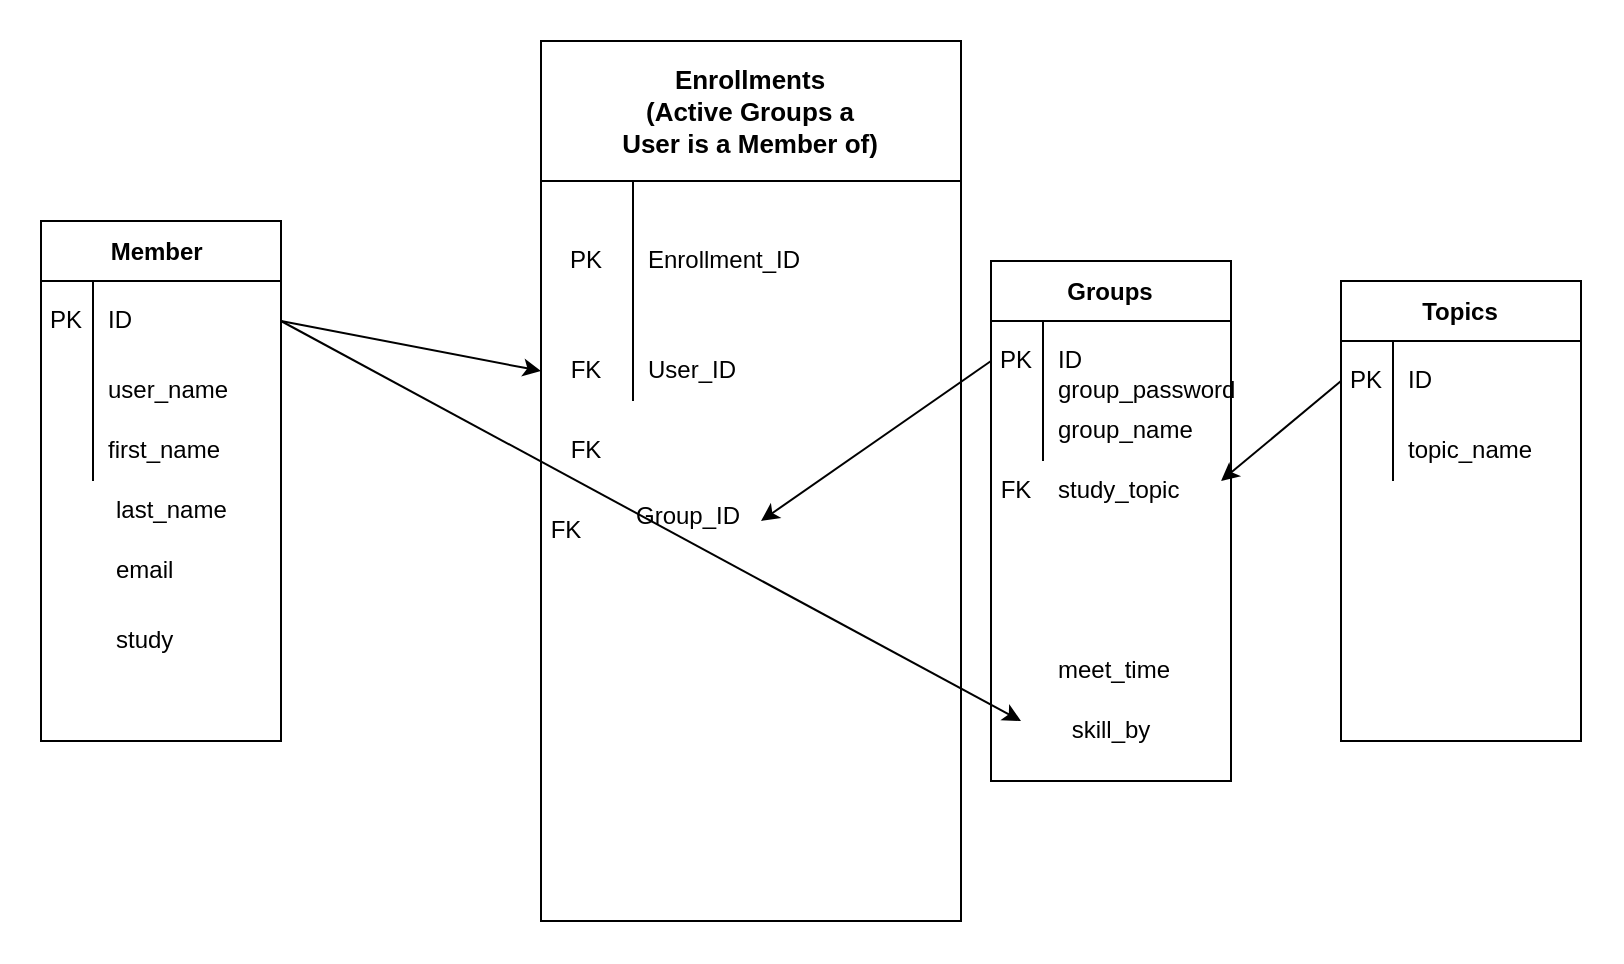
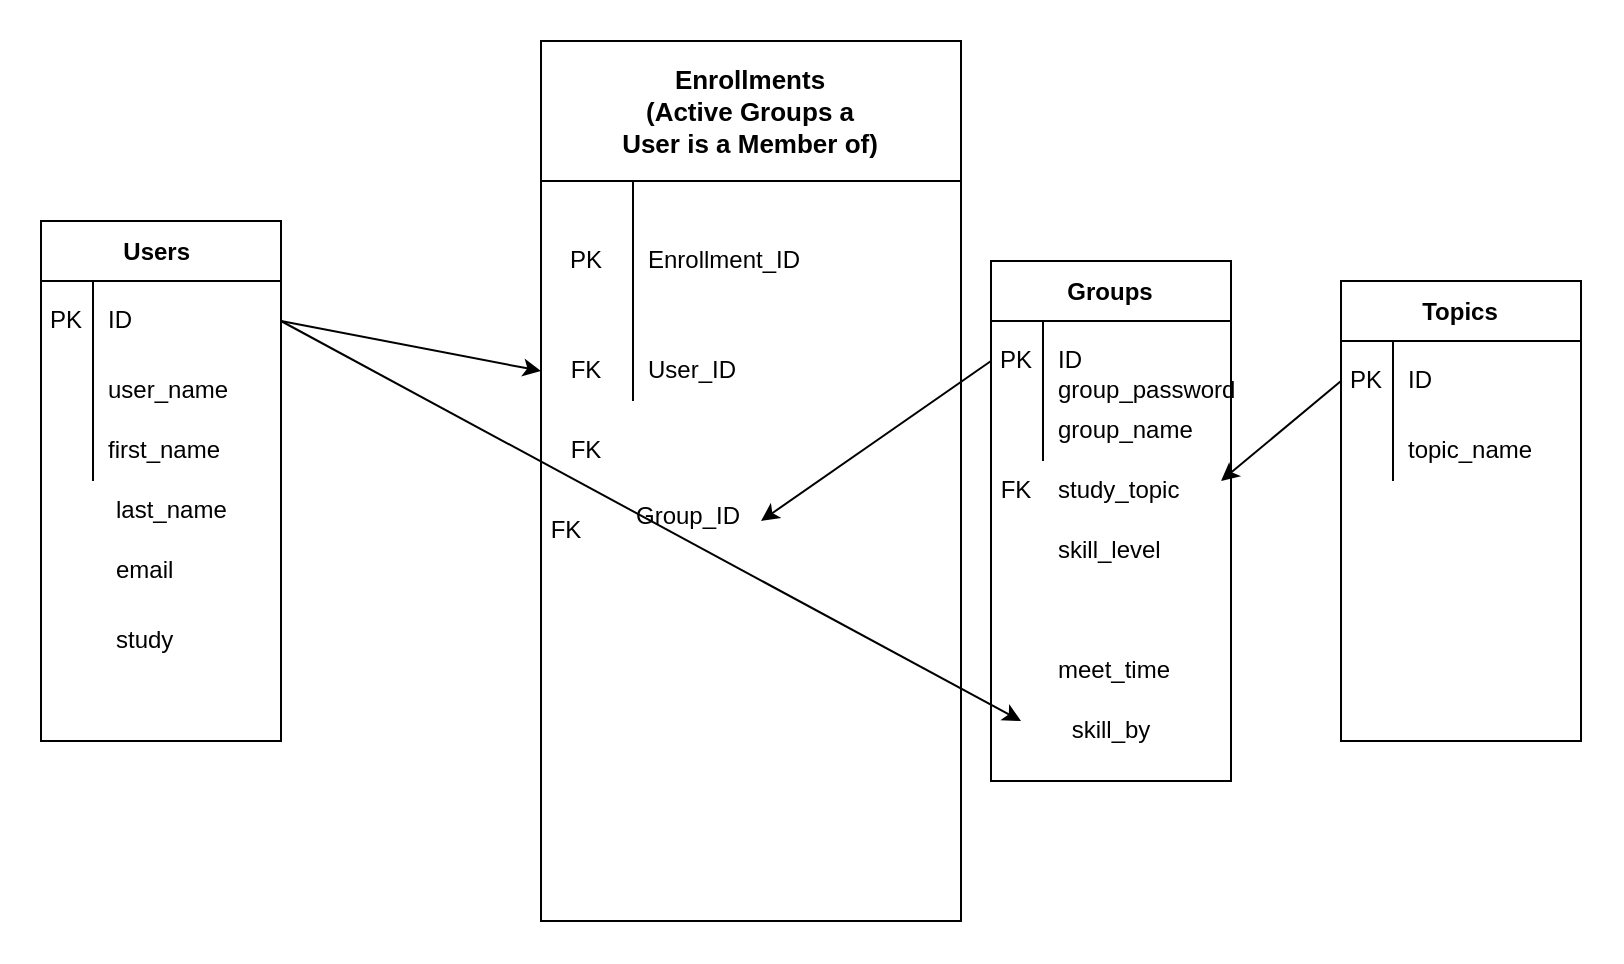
- <mxCell id="2" value="Member " style="shape=table;startSize=30;container=1;collapsible=0;childLayout=tableLayout;fixedRows=1;rowLines=0;fontStyle=1;" parent="1" vertex="1"><mxGeometry x="20" y="110" width="120" height="260" as="geometry" /></mxCell>
+ <mxCell id="2" value="Users " style="shape=table;startSize=30;container=1;collapsible=0;childLayout=tableLayout;fixedRows=1;rowLines=0;fontStyle=1;" parent="1" vertex="1"><mxGeometry x="20" y="110" width="120" height="260" as="geometry" /></mxCell>
+ <mxCell id="28" value="skill_level" style="shape=partialRectangle;html=1;whiteSpace=wrap;connectable=0;fillColor=none;top=0;left=0;bottom=0;right=0;align=left;spacingLeft=6;overflow=hidden;" parent="1" vertex="1"><mxGeometry x="521" y="260" width="94" height="30" as="geometry"><mxRectangle width="94" height="30" as="alternateBounds" /></mxGeometry></mxCell>
